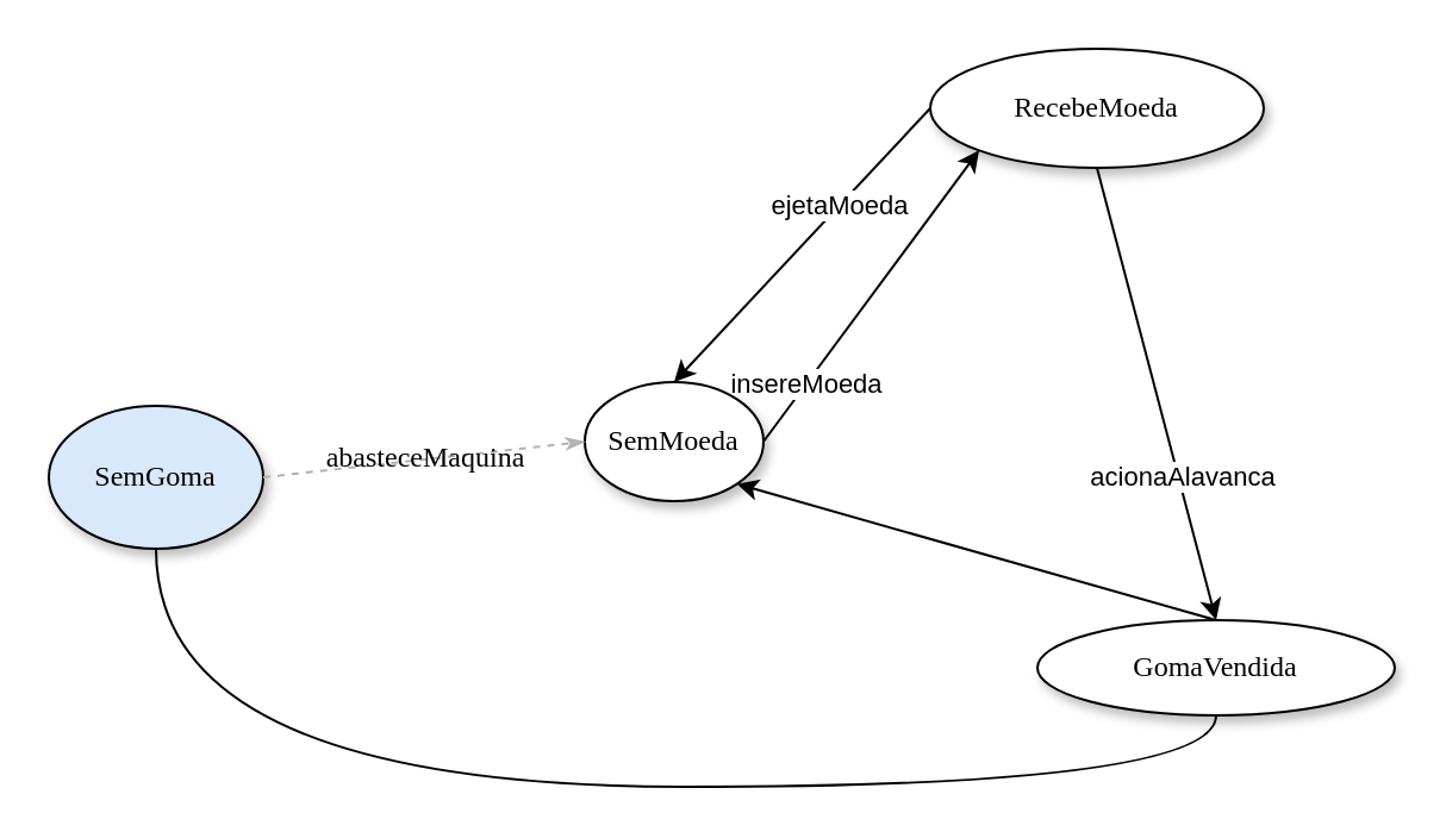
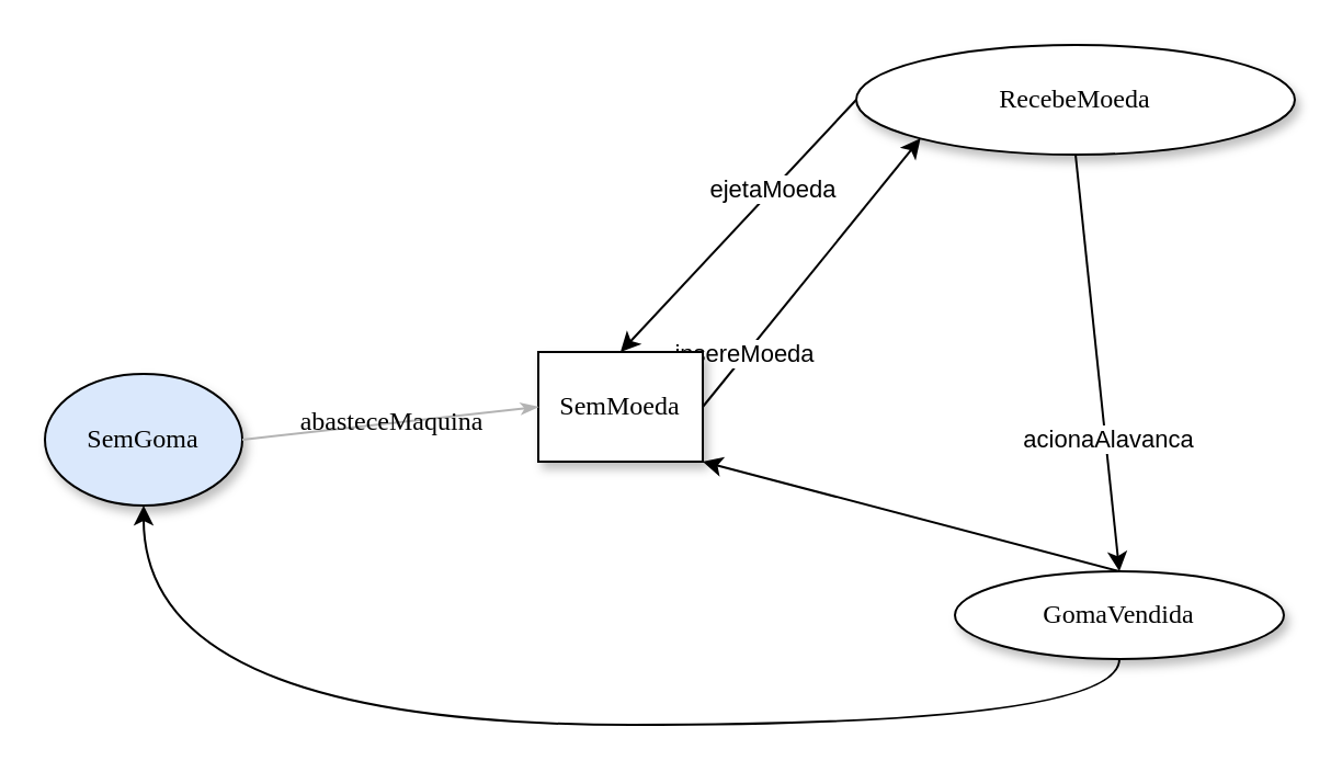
- <mxCell id="13" value="RecebeMoeda" style="ellipse;whiteSpace=wrap;html=1;rounded=0;shadow=1;comic=0;labelBackgroundColor=none;strokeWidth=1;fontFamily=Verdana;fontSize=12;align=center;" parent="1" vertex="1"><mxGeometry x="390" y="20" width="140" height="50" as="geometry" /></mxCell>
+ <mxCell id="13" value="RecebeMoeda" style="ellipse;whiteSpace=wrap;html=1;rounded=0;shadow=1;comic=0;labelBackgroundColor=none;strokeWidth=1;fontFamily=Verdana;fontSize=12;align=center;" parent="1" vertex="1"><mxGeometry x="390" y="20" width="200" height="50" as="geometry" /></mxCell>
- <mxCell id="8" value="&lt;span&gt;SemMoeda&lt;br&gt;&lt;/span&gt;" style="ellipse;whiteSpace=wrap;html=1;rounded=0;shadow=1;comic=0;labelBackgroundColor=none;strokeWidth=1;fontFamily=Verdana;fontSize=12;align=center;" parent="1" vertex="1"><mxGeometry x="245" y="160" width="75" height="50" as="geometry" /></mxCell>
+ <mxCell id="8" value="&lt;span&gt;SemMoeda&lt;br&gt;&lt;/span&gt;" style="whiteSpace=wrap;html=1;shadow=1;comic=0;labelBackgroundColor=none;strokeWidth=1;fontFamily=Verdana;fontSize=12;align=center;rounded=0;" parent="1" vertex="1"><mxGeometry x="245" y="160" width="75" height="50" as="geometry" /></mxCell>
- <mxCell id="14" value="abasteceMaquina" style="edgeStyle=none;rounded=1;html=1;labelBackgroundColor=none;startArrow=none;startFill=0;startSize=5;endArrow=classicThin;endFill=1;endSize=5;jettySize=auto;orthogonalLoop=1;strokeColor=#B3B3B3;strokeWidth=1;fontFamily=Verdana;fontSize=12;entryX=0;entryY=0.5;entryDx=0;entryDy=0;exitX=1;exitY=0.5;exitDx=0;exitDy=0;dashed=1;" edge="1" parent="1" source="2" target="8"><mxGeometry relative="1" as="geometry"><mxPoint x="9.5" y="0" as="sourcePoint" /><mxPoint x="295" y="20" as="targetPoint" /></mxGeometry></mxCell>
+ <mxCell id="14" value="abasteceMaquina" style="edgeStyle=none;rounded=1;html=1;labelBackgroundColor=none;startArrow=none;startFill=0;startSize=5;endArrow=classicThin;endFill=1;endSize=5;jettySize=auto;orthogonalLoop=1;strokeColor=#B3B3B3;strokeWidth=1;fontFamily=Verdana;fontSize=12;entryX=0;entryY=0.5;entryDx=0;entryDy=0;exitX=1;exitY=0.5;exitDx=0;exitDy=0;" edge="1" parent="1" source="2" target="8"><mxGeometry relative="1" as="geometry"><mxPoint x="9.5" y="0" as="sourcePoint" /><mxPoint x="295" y="20" as="targetPoint" /></mxGeometry></mxCell>
- <mxCell id="4" style="edgeStyle=orthogonalEdgeStyle;rounded=0;orthogonalLoop=1;jettySize=auto;html=1;exitX=0.5;exitY=1;exitDx=0;exitDy=0;entryX=0.5;entryY=1;entryDx=0;entryDy=0;curved=1;endArrow=none;" edge="1" parent="1" source="5" target="2"><mxGeometry relative="1" as="geometry"><Array as="points"><mxPoint x="510" y="330" /><mxPoint x="65" y="330" /></Array></mxGeometry></mxCell>
+ <mxCell id="4" style="edgeStyle=orthogonalEdgeStyle;rounded=0;orthogonalLoop=1;jettySize=auto;html=1;exitX=0.5;exitY=1;exitDx=0;exitDy=0;entryX=0.5;entryY=1;entryDx=0;entryDy=0;curved=1;" edge="1" parent="1" source="5" target="2"><mxGeometry relative="1" as="geometry"><Array as="points"><mxPoint x="510" y="330" /><mxPoint x="65" y="330" /></Array></mxGeometry></mxCell>
